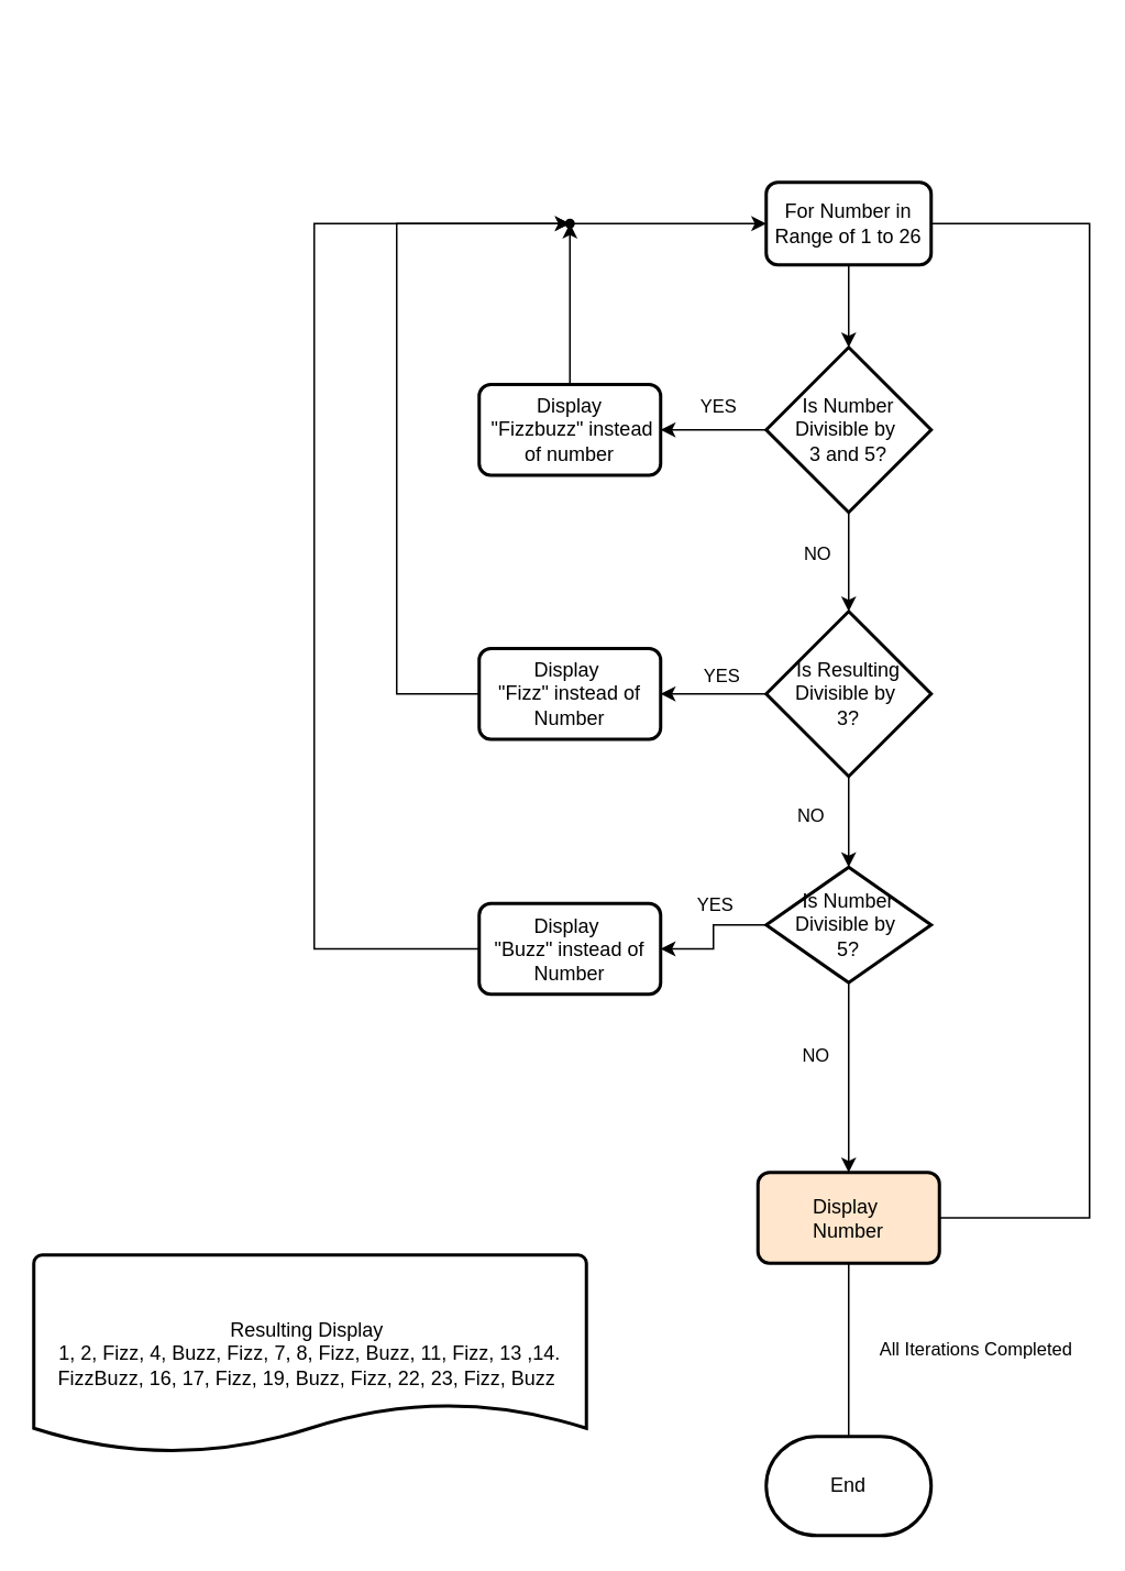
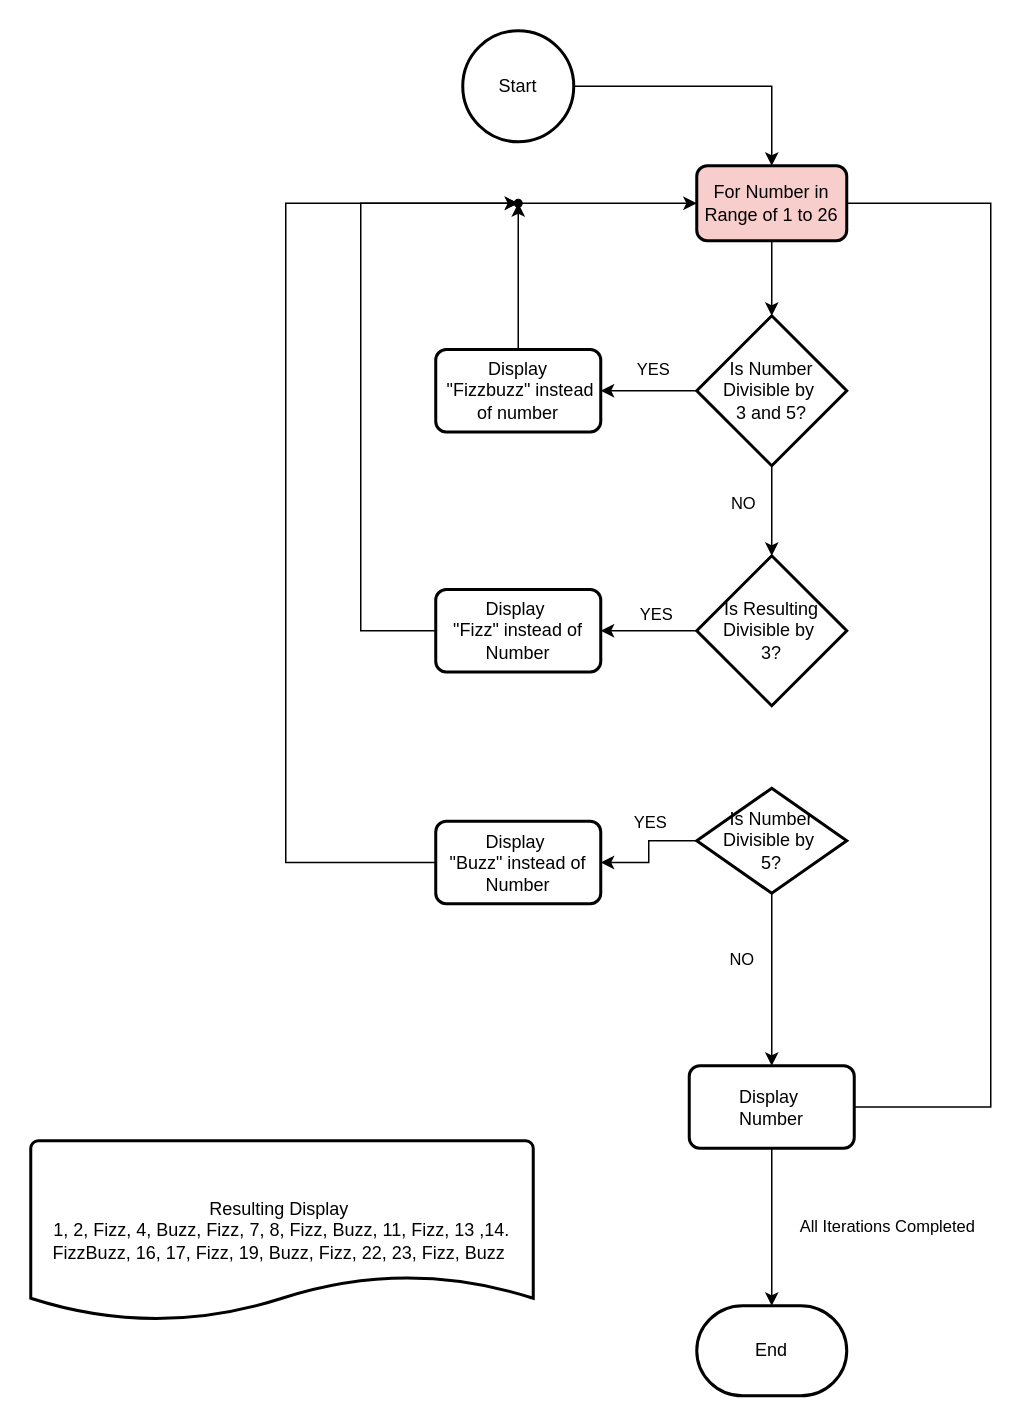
+ <mxCell id="3" value="Start" style="strokeWidth=2;html=1;shape=mxgraph.flowchart.start_2;whiteSpace=wrap;" vertex="1" parent="1"><mxGeometry x="308" y="20" width="74" height="74" as="geometry" /></mxCell>
+ <mxCell id="2" style="edgeStyle=orthogonalEdgeStyle;rounded=0;orthogonalLoop=1;jettySize=auto;html=1;" edge="1" parent="1" source="3" target="12"><mxGeometry relative="1" as="geometry" /></mxCell>
- <mxCell id="12" value="For Number in Range of 1 to 26" style="rounded=1;whiteSpace=wrap;html=1;absoluteArcSize=1;arcSize=14;strokeWidth=2;" vertex="1" parent="1"><mxGeometry x="464" y="110" width="100" height="50" as="geometry" /></mxCell>
+ <mxCell id="12" value="For Number in Range of 1 to 26" style="rounded=1;whiteSpace=wrap;html=1;absoluteArcSize=1;arcSize=14;strokeWidth=2;fillColor=#f8cecc;" vertex="1" parent="1"><mxGeometry x="464" y="110" width="100" height="50" as="geometry" /></mxCell>
- <mxCell id="15" style="edgeStyle=orthogonalEdgeStyle;rounded=0;orthogonalLoop=1;jettySize=auto;html=1;" edge="1" parent="1" source="17" target="24"><mxGeometry relative="1" as="geometry" /></mxCell>
- <mxCell id="16" value="NO" style="edgeLabel;html=1;align=center;verticalAlign=middle;resizable=0;points=[];" vertex="1" connectable="0" parent="15"><mxGeometry x="-0.171" y="-1" relative="1" as="geometry"><mxPoint x="-23" as="offset" /></mxGeometry></mxCell>
- <mxCell id="32" value="Display&amp;nbsp;&lt;div&gt;&lt;span style=&quot;background-color: transparent; color: light-dark(rgb(0, 0, 0), rgb(255, 255, 255));&quot;&gt;Number&lt;/span&gt;&lt;/div&gt;" style="rounded=1;whiteSpace=wrap;html=1;absoluteArcSize=1;arcSize=14;strokeWidth=2;fillColor=#ffe6cc;" vertex="1" parent="1"><mxGeometry x="459" y="710" width="110" height="55" as="geometry" /></mxCell>
+ <mxCell id="32" value="Display&amp;nbsp;&lt;div&gt;&lt;span style=&quot;background-color: transparent; color: light-dark(rgb(0, 0, 0), rgb(255, 255, 255));&quot;&gt;Number&lt;/span&gt;&lt;/div&gt;" style="rounded=1;whiteSpace=wrap;html=1;absoluteArcSize=1;arcSize=14;strokeWidth=2;" vertex="1" parent="1"><mxGeometry x="459" y="710" width="110" height="55" as="geometry" /></mxCell>
- <mxCell id="30" style="edgeStyle=orthogonalEdgeStyle;rounded=0;orthogonalLoop=1;jettySize=auto;html=1;endArrow=none;" edge="1" parent="1" source="32" target="33"><mxGeometry relative="1" as="geometry" /></mxCell>
+ <mxCell id="30" style="edgeStyle=orthogonalEdgeStyle;rounded=0;orthogonalLoop=1;jettySize=auto;html=1;" edge="1" parent="1" source="32" target="33"><mxGeometry relative="1" as="geometry" /></mxCell>
